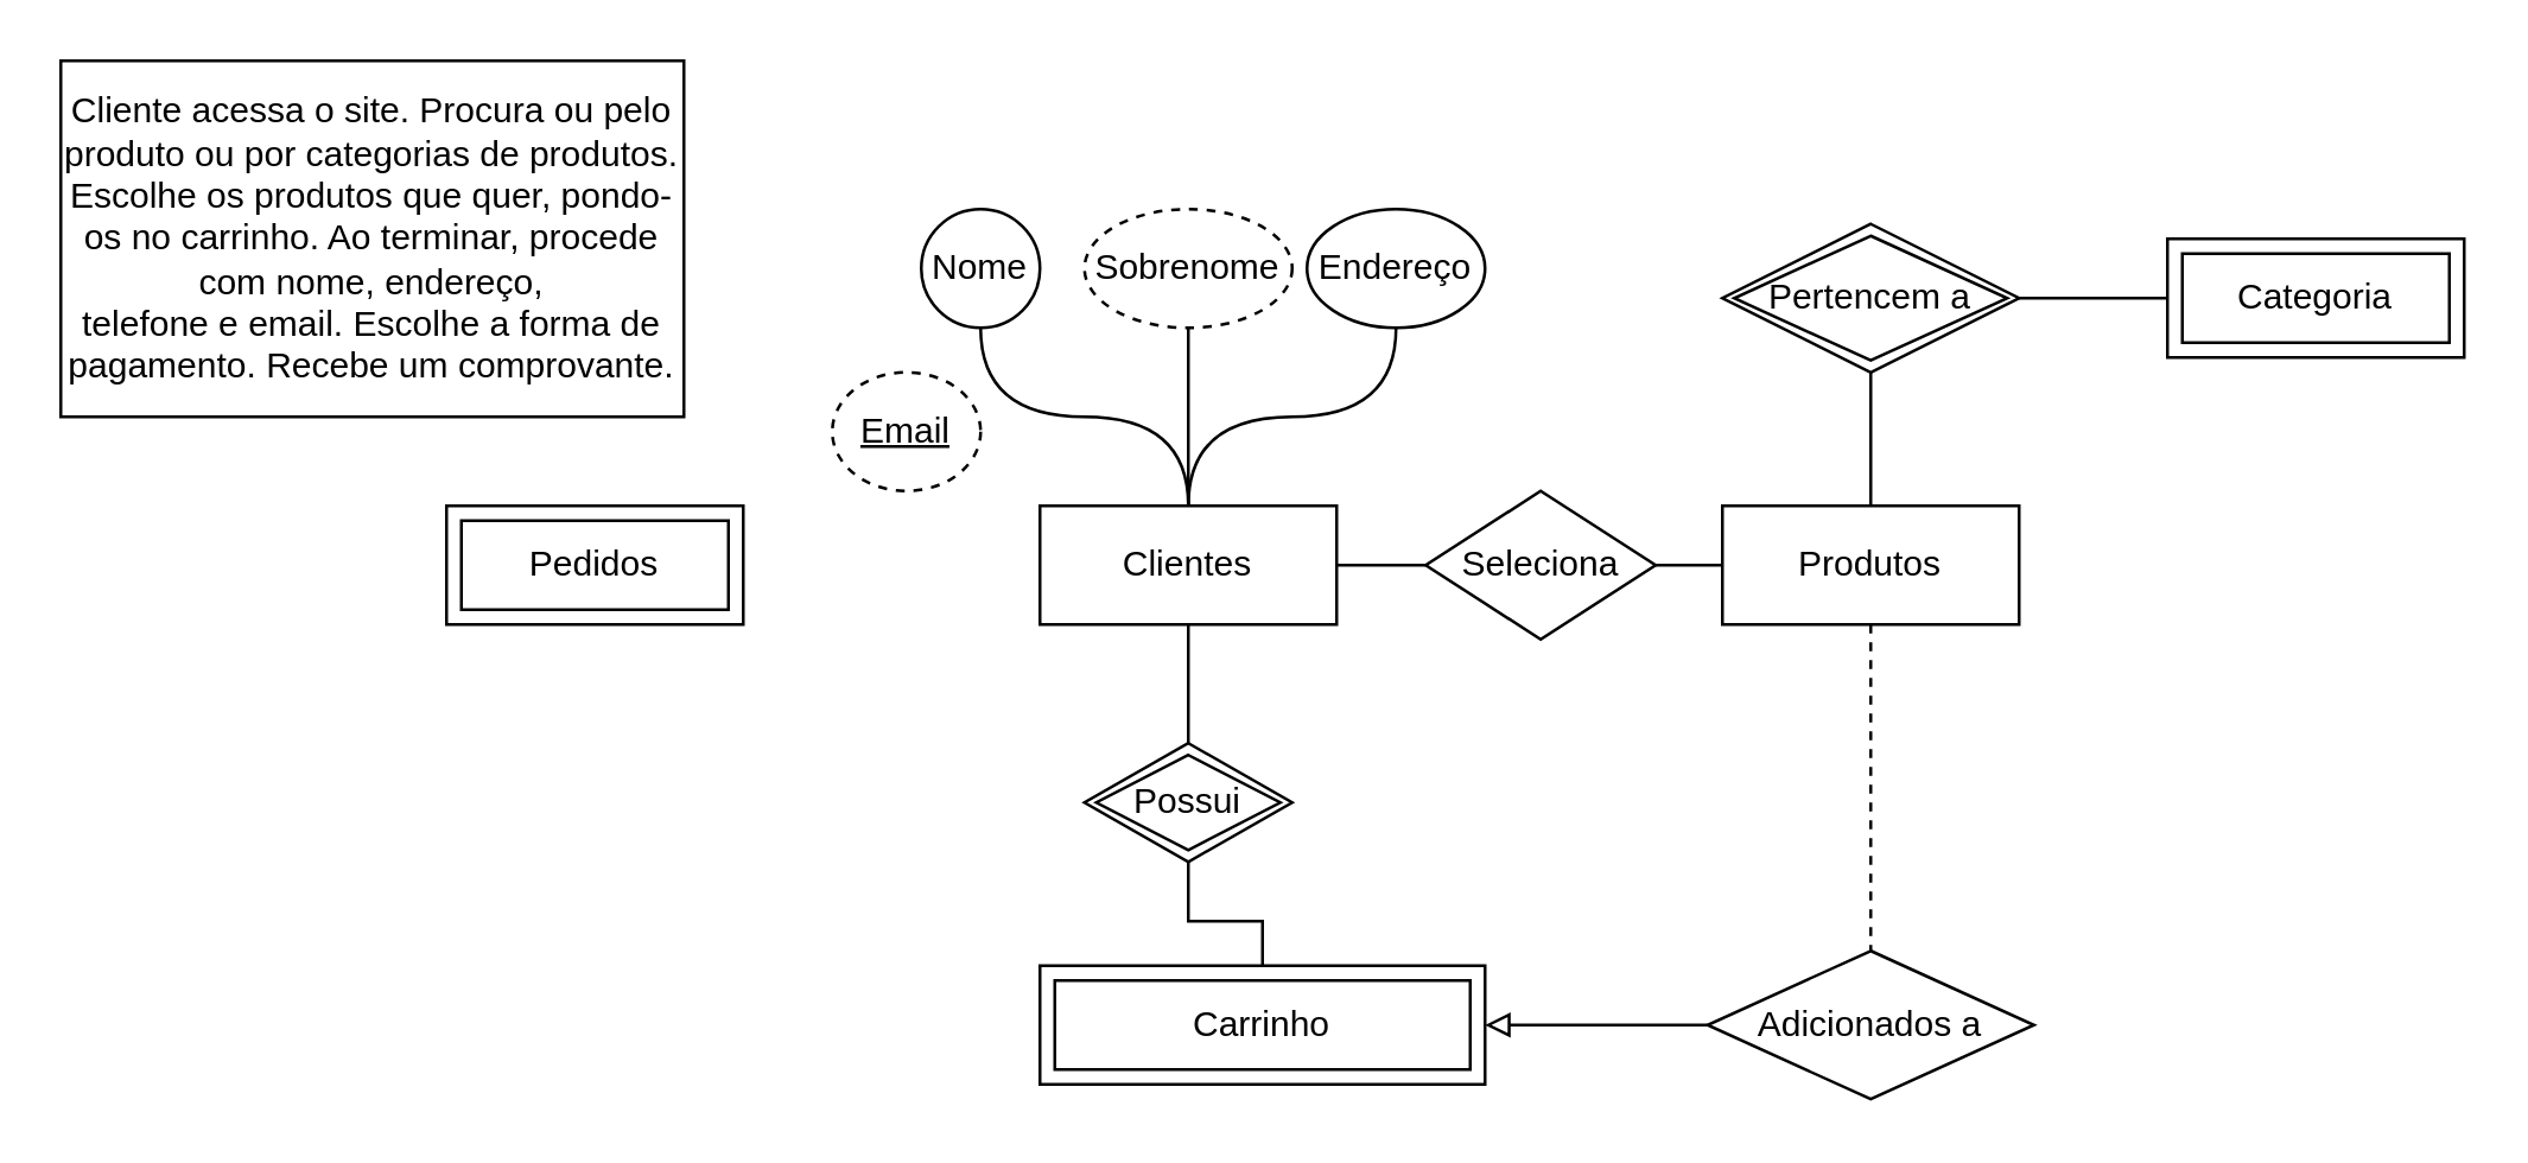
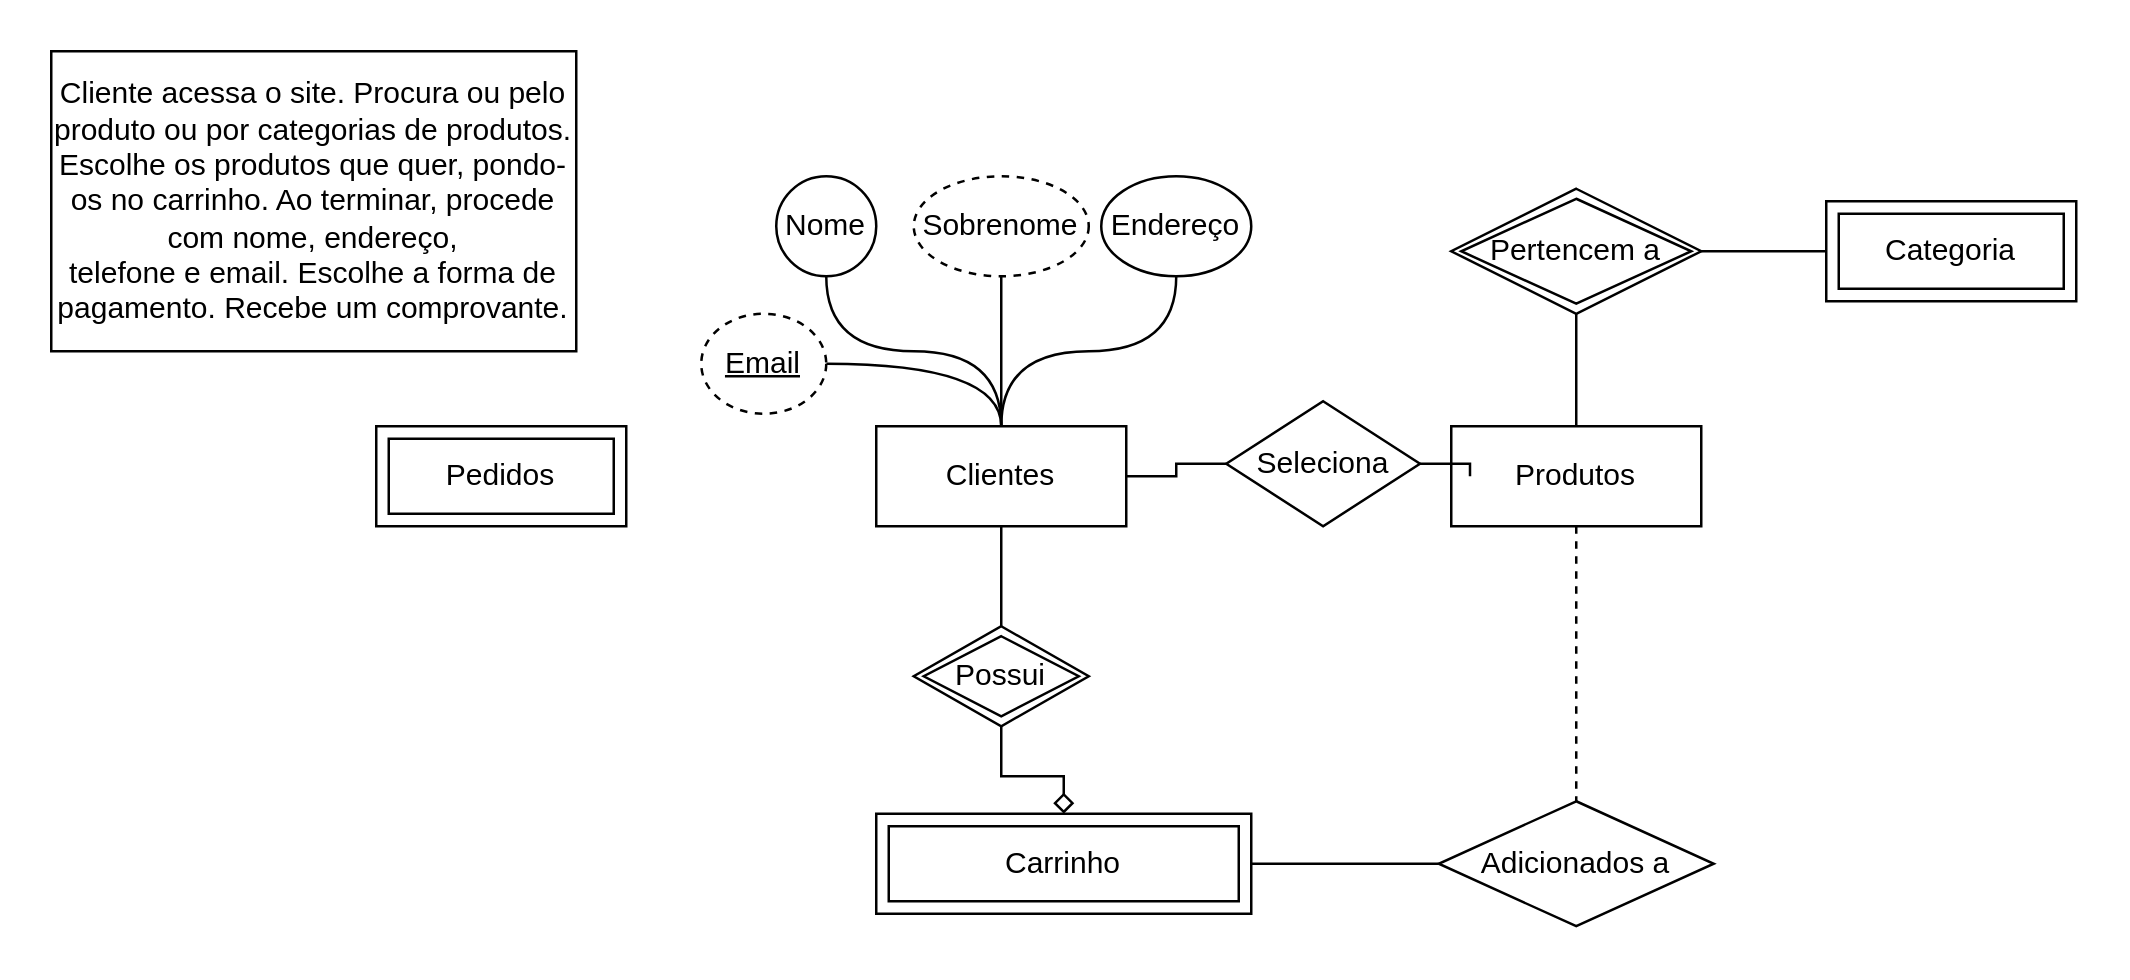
+ <mxCell id="22" style="edgeStyle=orthogonalEdgeStyle;rounded=0;orthogonalLoop=1;jettySize=auto;html=1;curved=1;endArrow=none;endFill=0;" edge="1" parent="1" source="23" target="6"><mxGeometry relative="1" as="geometry" /></mxCell>
- <mxCell id="13" value="Seleciona" style="shape=rhombus;perimeter=rhombusPerimeter;whiteSpace=wrap;html=1;align=center;" vertex="1" parent="1"><mxGeometry x="480" y="165" width="77.5" height="50" as="geometry" /></mxCell>
+ <mxCell id="13" value="Seleciona" style="shape=rhombus;perimeter=rhombusPerimeter;whiteSpace=wrap;html=1;align=center;" vertex="1" parent="1"><mxGeometry x="490" y="160" width="77.5" height="50" as="geometry" /></mxCell>
- <mxCell id="16" value="" style="edgeStyle=orthogonalEdgeStyle;rounded=0;orthogonalLoop=1;jettySize=auto;html=1;endArrow=none;endFill=0;" edge="1" parent="1" source="18" target="19"><mxGeometry relative="1" as="geometry" /></mxCell>
+ <mxCell id="16" value="" style="edgeStyle=orthogonalEdgeStyle;rounded=0;orthogonalLoop=1;jettySize=auto;html=1;endArrow=diamond;endFill=0;" edge="1" parent="1" source="18" target="19"><mxGeometry relative="1" as="geometry" /></mxCell>
- <mxCell id="14" value="" style="edgeStyle=orthogonalEdgeStyle;rounded=0;orthogonalLoop=1;jettySize=auto;html=1;endArrow=block;endFill=0;entryX=1;entryY=0.5;entryDx=0;entryDy=0;" edge="1" parent="1" source="15" target="19"><mxGeometry relative="1" as="geometry"><mxPoint x="450" y="345" as="targetPoint" /></mxGeometry></mxCell>
+ <mxCell id="14" value="" style="edgeStyle=orthogonalEdgeStyle;rounded=0;orthogonalLoop=1;jettySize=auto;html=1;endArrow=none;endFill=0;entryX=1;entryY=0.5;entryDx=0;entryDy=0;" edge="1" parent="1" source="15" target="19"><mxGeometry relative="1" as="geometry"><mxPoint x="450" y="345" as="targetPoint" /></mxGeometry></mxCell>
